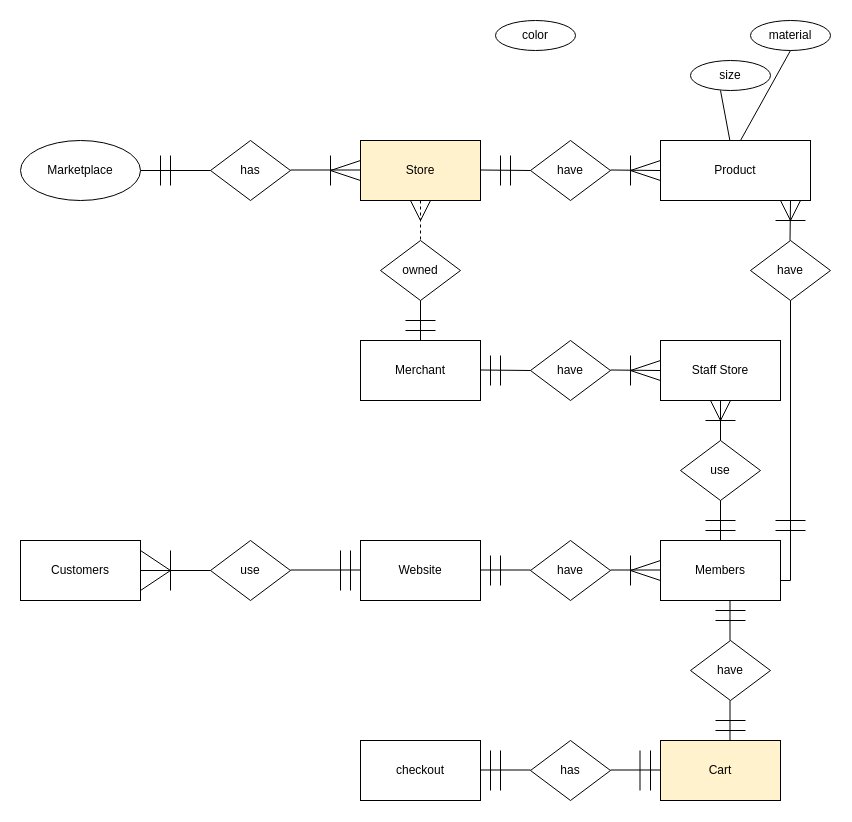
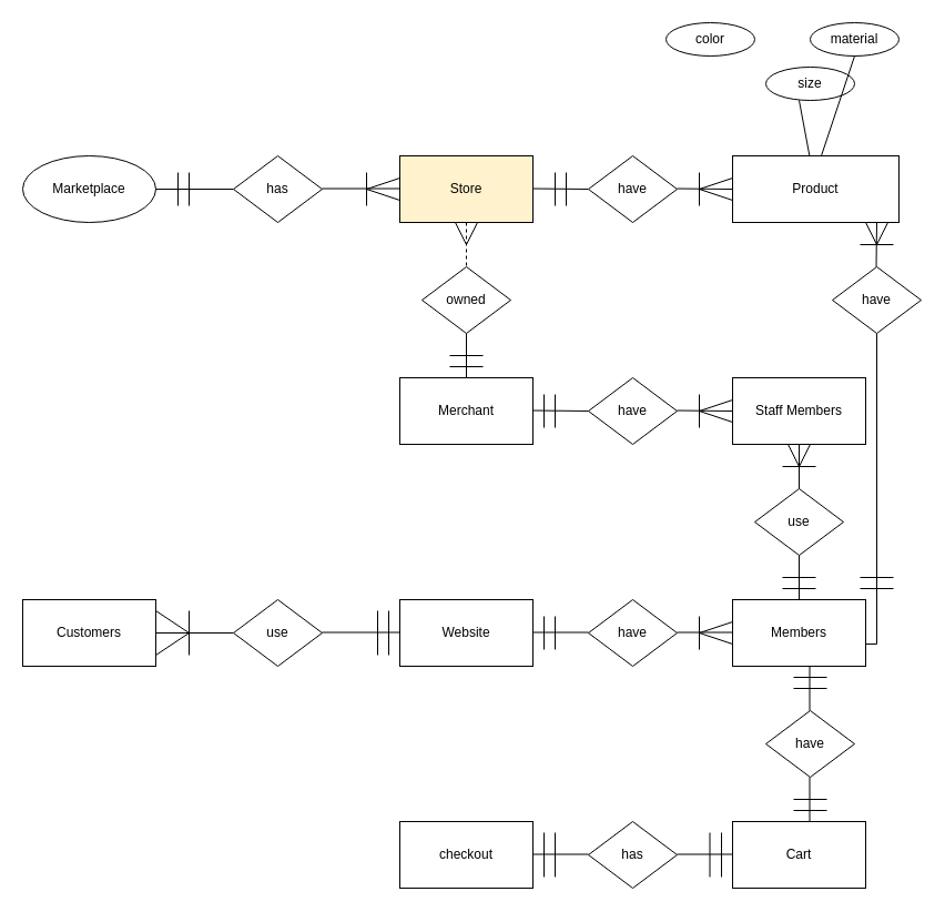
- <mxCell id="17" value="color" style="ellipse;whiteSpace=wrap;html=1;" vertex="1" parent="1"><mxGeometry x="495" y="20" width="80" height="30" as="geometry" /></mxCell>
+ <mxCell id="17" value="color" style="ellipse;whiteSpace=wrap;html=1;" vertex="1" parent="1"><mxGeometry x="600" y="20" width="80" height="30" as="geometry" /></mxCell>
- <mxCell id="19" value="material" style="ellipse;whiteSpace=wrap;html=1;" vertex="1" parent="1"><mxGeometry x="750" y="20" width="80" height="30" as="geometry" /></mxCell>
+ <mxCell id="19" value="material" style="ellipse;whiteSpace=wrap;html=1;" vertex="1" parent="1"><mxGeometry x="730" y="20" width="80" height="30" as="geometry" /></mxCell>
- <mxCell id="22" value="Staff Store" style="rounded=0;whiteSpace=wrap;html=1;" vertex="1" parent="1"><mxGeometry x="660" y="340" width="120" height="60" as="geometry" /></mxCell>
+ <mxCell id="22" value="Staff Members" style="rounded=0;whiteSpace=wrap;html=1;" vertex="1" parent="1"><mxGeometry x="660" y="340" width="120" height="60" as="geometry" /></mxCell>
- <mxCell id="10" value="Cart" style="rounded=0;whiteSpace=wrap;html=1;fillColor=#fff2cc;" vertex="1" parent="1"><mxGeometry x="660" y="740" width="120" height="60" as="geometry" /></mxCell>
+ <mxCell id="10" value="Cart" style="rounded=0;whiteSpace=wrap;html=1;" vertex="1" parent="1"><mxGeometry x="660" y="740" width="120" height="60" as="geometry" /></mxCell>
